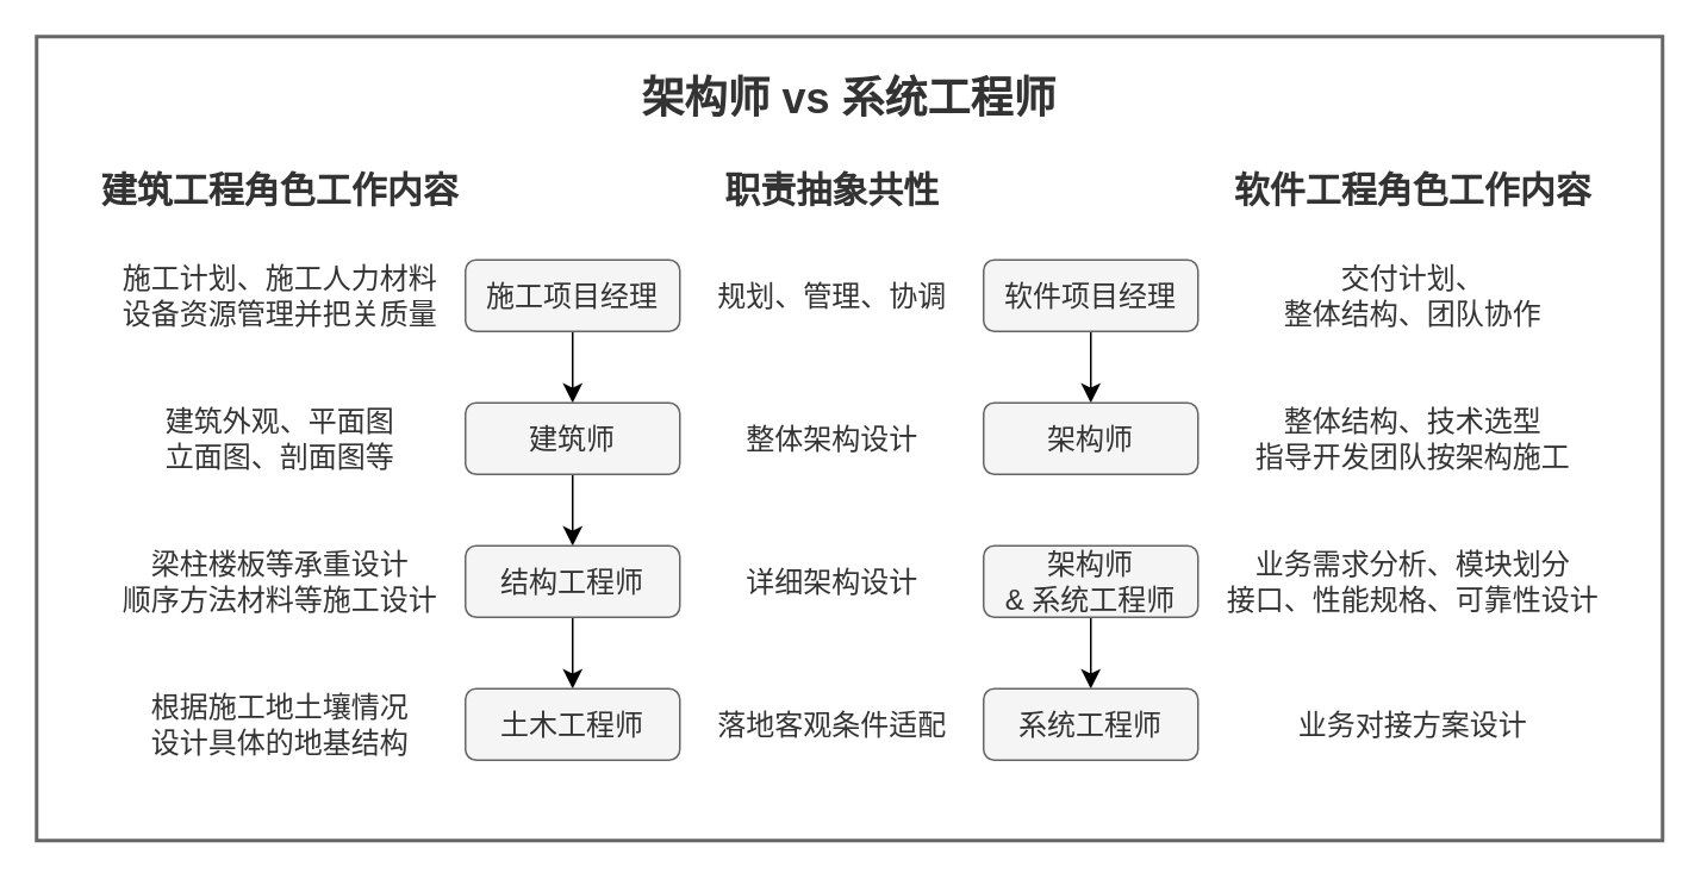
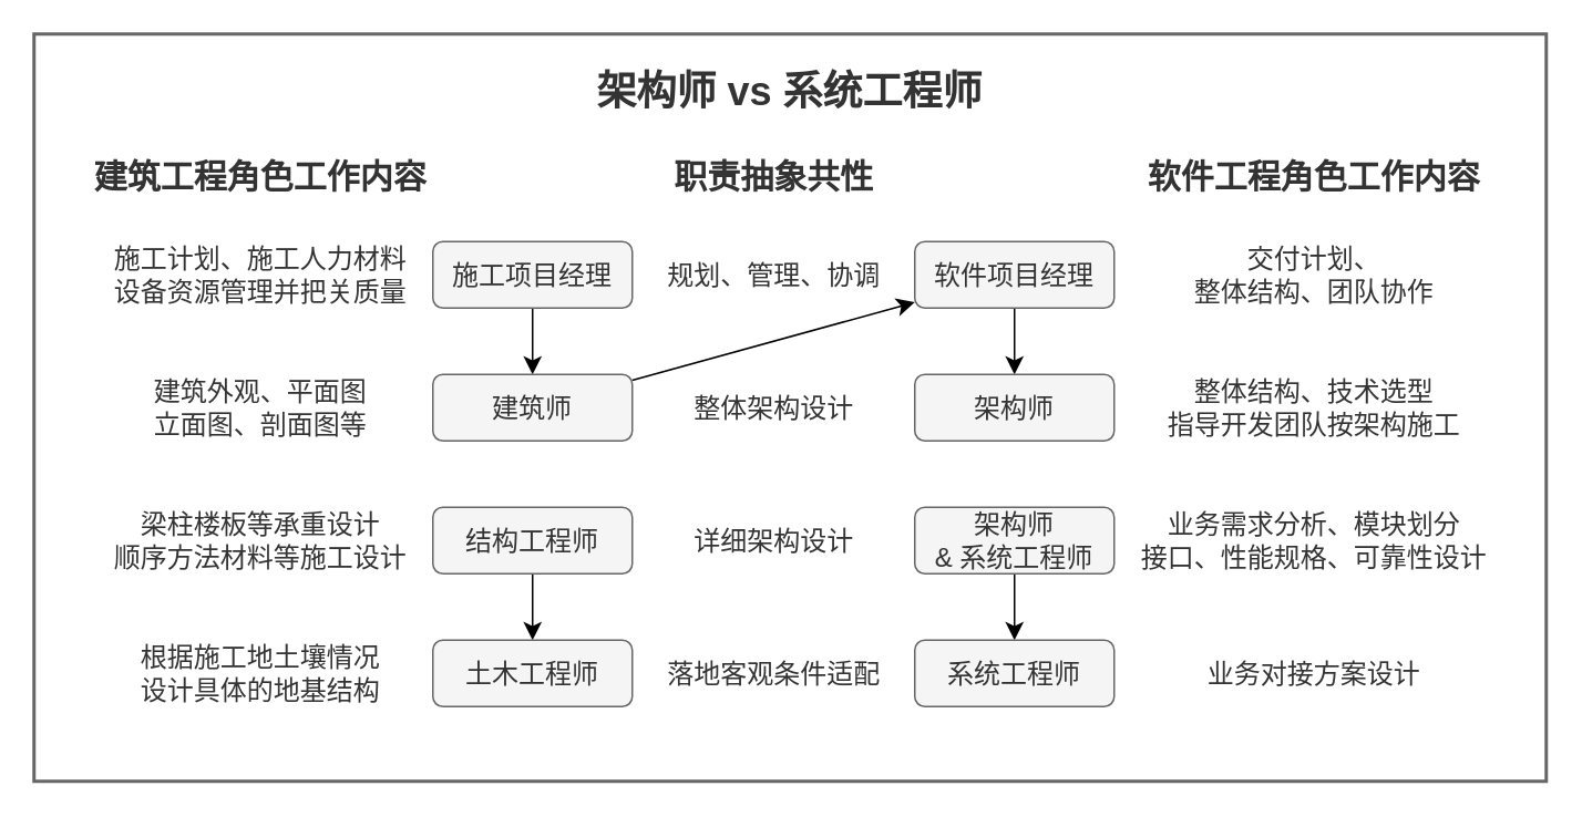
- <mxCell id="5" value="" style="edgeStyle=none;curved=1;orthogonalLoop=1;jettySize=auto;html=1;fontFamily=Helvetica;fontSize=16;fontColor=#333333;startSize=8;endSize=8;" edge="1" parent="1" source="6" target="8"><mxGeometry relative="1" as="geometry" /></mxCell>
+ <mxCell id="5" value="" style="edgeStyle=none;curved=1;orthogonalLoop=1;jettySize=auto;html=1;fontFamily=Helvetica;fontSize=16;fontColor=#333333;startSize=8;endSize=8;" edge="1" parent="1" source="6" target="16"><mxGeometry relative="1" as="geometry" /></mxCell>
